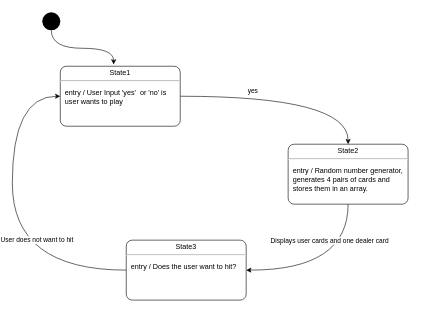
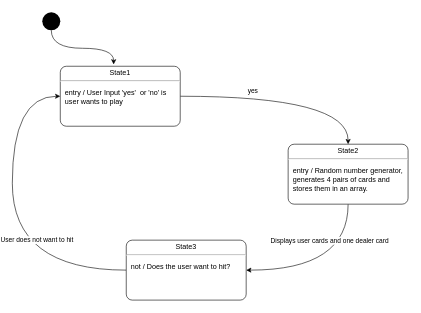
- <mxCell id="12" value="&lt;p style=&quot;margin: 0px ; margin-top: 4px ; text-align: center&quot;&gt;State3&lt;/p&gt;&lt;hr&gt;&lt;p&gt;&lt;/p&gt;&lt;p style=&quot;margin: 0px ; margin-left: 8px ; text-align: left&quot;&gt;entry / Does the user want to hit?&lt;br&gt;&lt;br&gt;&lt;/p&gt;" style="shape=mxgraph.sysml.simpleState;html=1;overflow=fill;whiteSpace=wrap;align=center;" vertex="1" parent="1"><mxGeometry x="210" y="400" width="200" height="100" as="geometry" /></mxCell>
+ <mxCell id="12" value="&lt;p style=&quot;margin: 0px ; margin-top: 4px ; text-align: center&quot;&gt;State3&lt;/p&gt;&lt;hr&gt;&lt;p&gt;&lt;/p&gt;&lt;p style=&quot;margin: 0px ; margin-left: 8px ; text-align: left&quot;&gt;not / Does the user want to hit?&lt;br&gt;&lt;br&gt;&lt;/p&gt;" style="shape=mxgraph.sysml.simpleState;html=1;overflow=fill;whiteSpace=wrap;align=center;" vertex="1" parent="1"><mxGeometry x="210" y="400" width="200" height="100" as="geometry" /></mxCell>
